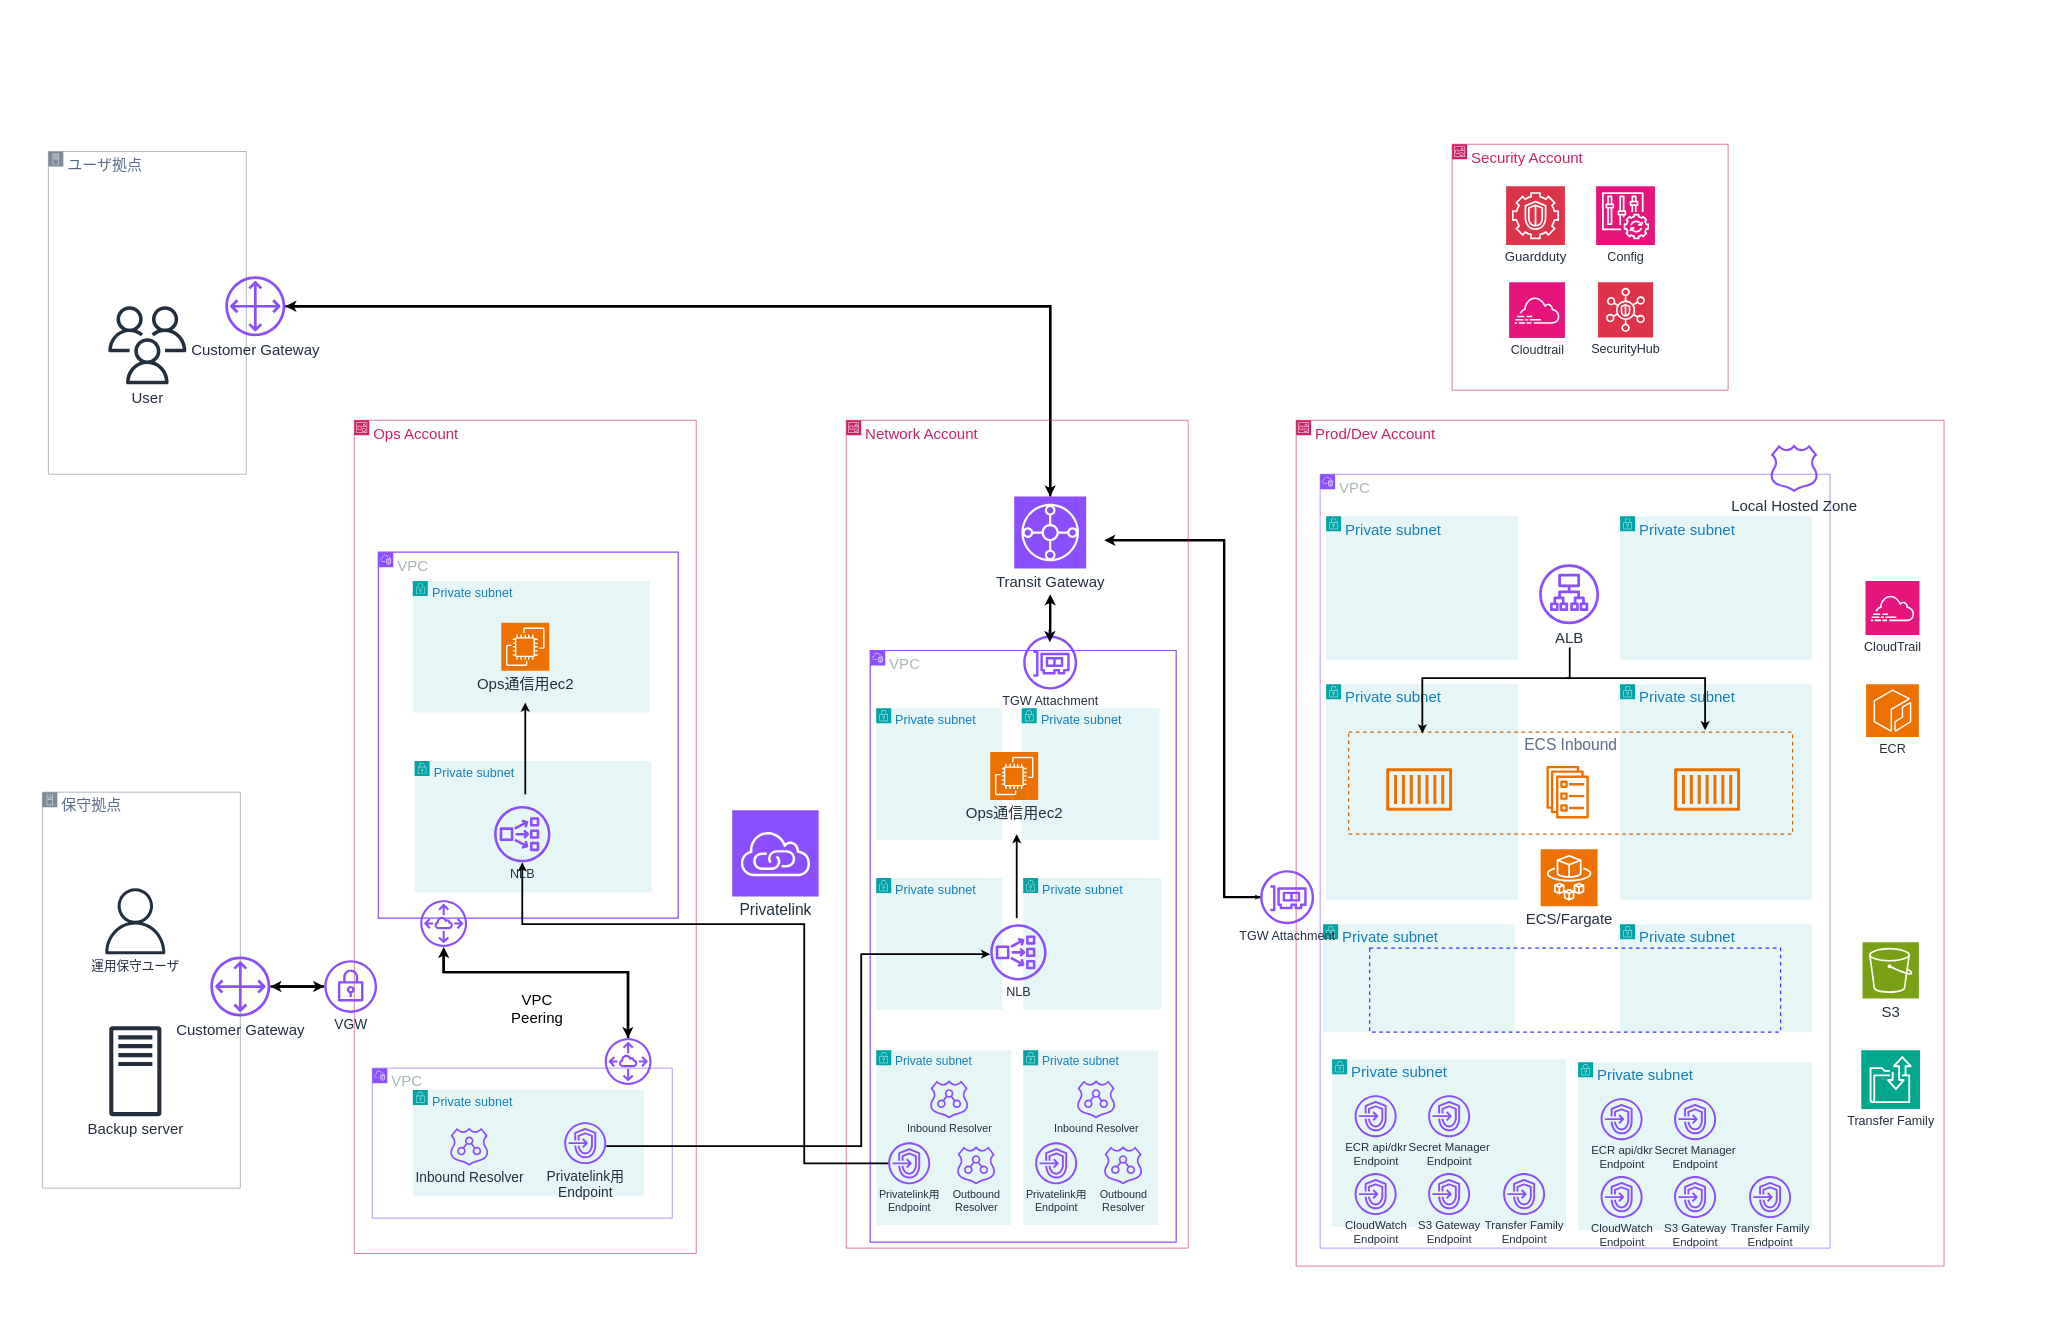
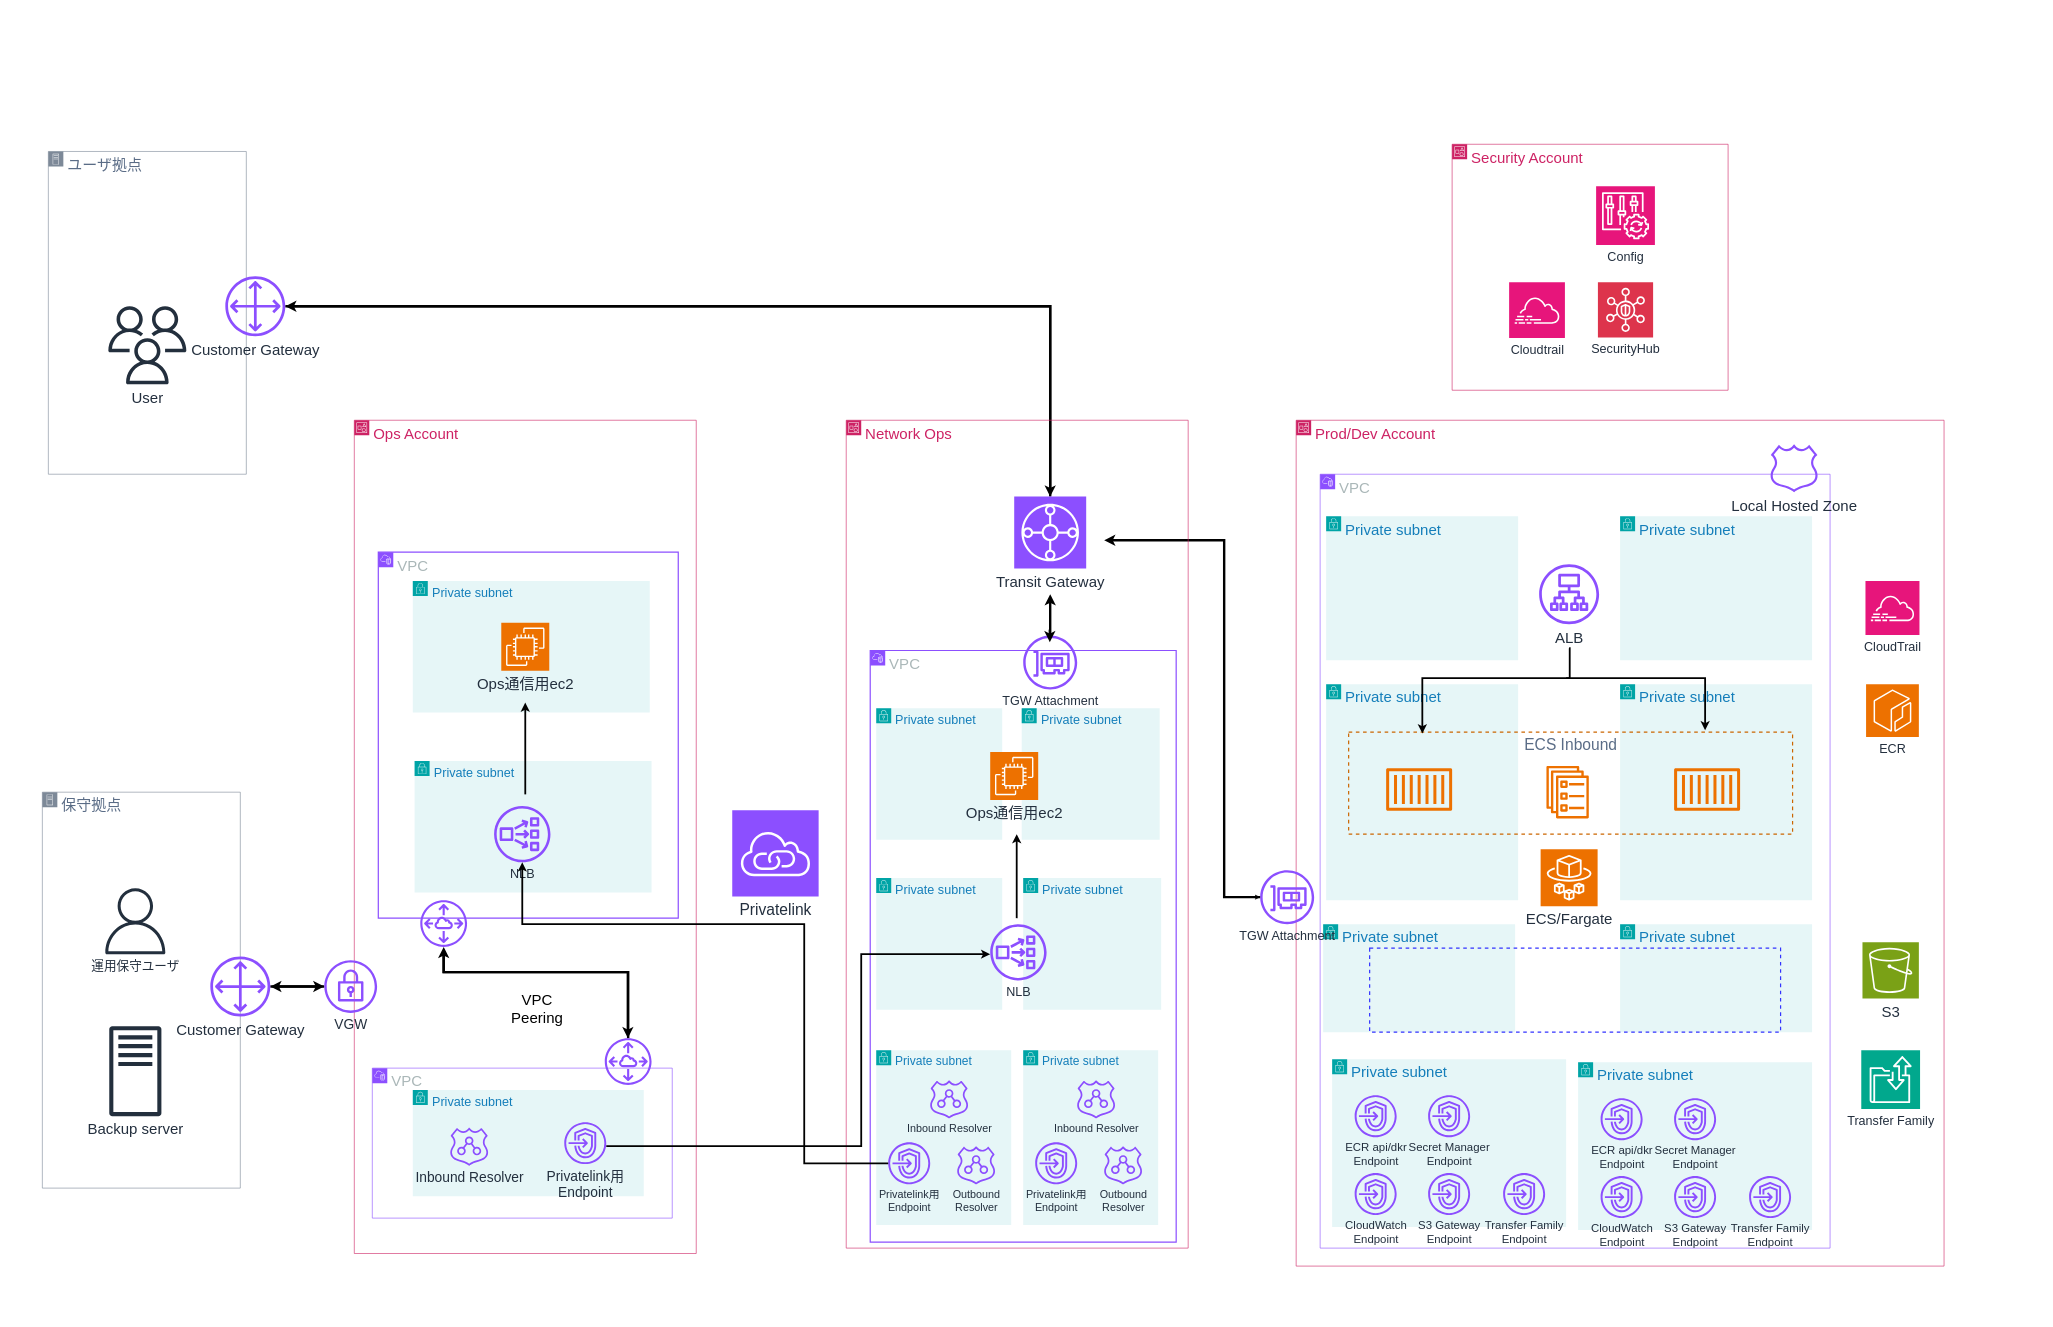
- <mxCell id="40" value="Guardduty" style="sketch=0;points=[[0,0,0],[0.25,0,0],[0.5,0,0],[0.75,0,0],[1,0,0],[0,1,0],[0.25,1,0],[0.5,1,0],[0.75,1,0],[1,1,0],[0,0.25,0],[0,0.5,0],[0,0.75,0],[1,0.25,0],[1,0.5,0],[1,0.75,0]];outlineConnect=0;fontColor=#232F3E;fillColor=#DD344C;strokeColor=#ffffff;dashed=0;verticalLabelPosition=bottom;verticalAlign=top;align=center;html=1;fontSize=22;fontStyle=0;aspect=fixed;shape=mxgraph.aws4.resourceIcon;resIcon=mxgraph.aws4.guardduty;" vertex="1" parent="39"><mxGeometry x="90" y="70" width="98" height="98" as="geometry" /></mxCell>
- <mxCell id="72" value="Network Account" style="points=[[0,0],[0.25,0],[0.5,0],[0.75,0],[1,0],[1,0.25],[1,0.5],[1,0.75],[1,1],[0.75,1],[0.5,1],[0.25,1],[0,1],[0,0.75],[0,0.5],[0,0.25]];outlineConnect=0;gradientColor=none;html=1;whiteSpace=wrap;fontSize=25;fontStyle=0;container=1;pointerEvents=0;collapsible=0;recursiveResize=0;shape=mxgraph.aws4.group;grIcon=mxgraph.aws4.group_account;strokeColor=#CD2264;fillColor=none;verticalAlign=top;align=left;spacingLeft=30;fontColor=#CD2264;dashed=0;" vertex="1" parent="1"><mxGeometry x="1410" y="700" width="570" height="1380" as="geometry" /></mxCell>
+ <mxCell id="72" value="Network Ops" style="points=[[0,0],[0.25,0],[0.5,0],[0.75,0],[1,0],[1,0.25],[1,0.5],[1,0.75],[1,1],[0.75,1],[0.5,1],[0.25,1],[0,1],[0,0.75],[0,0.5],[0,0.25]];outlineConnect=0;gradientColor=none;html=1;whiteSpace=wrap;fontSize=25;fontStyle=0;container=1;pointerEvents=0;collapsible=0;recursiveResize=0;shape=mxgraph.aws4.group;grIcon=mxgraph.aws4.group_account;strokeColor=#CD2264;fillColor=none;verticalAlign=top;align=left;spacingLeft=30;fontColor=#CD2264;dashed=0;" vertex="1" parent="1"><mxGeometry x="1410" y="700" width="570" height="1380" as="geometry" /></mxCell>
